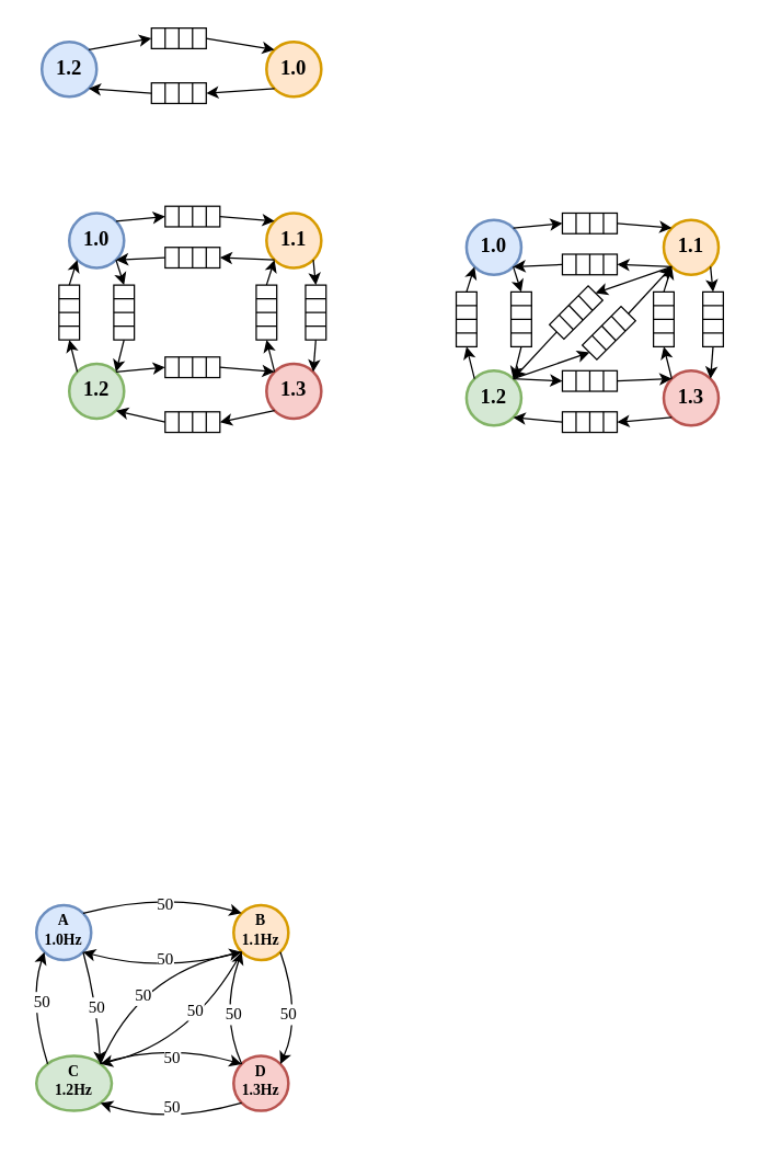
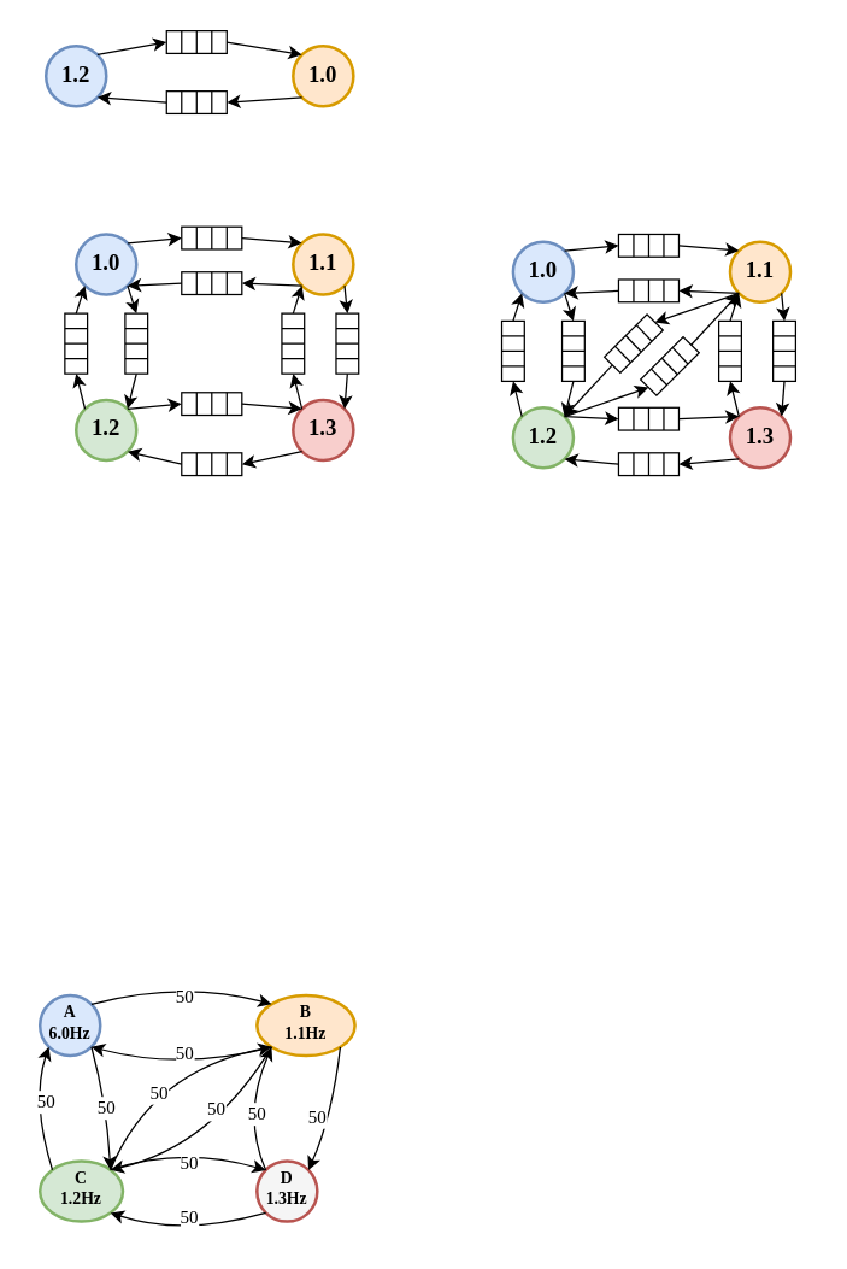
- <mxCell id="172" value="&lt;font face=&quot;Times New Roman&quot; style=&quot;font-size: 11px;&quot;&gt;&lt;b style=&quot;font-size: 11px;&quot;&gt;A&lt;br style=&quot;font-size: 11px;&quot;&gt;1.0Hz&lt;/b&gt;&lt;/font&gt;" style="ellipse;whiteSpace=wrap;html=1;fillColor=#dae8fc;strokeColor=#6c8ebf;strokeWidth=2;align=center;verticalAlign=middle;spacing=0;spacingTop=-4;fontSize=11;" vertex="1" parent="1"><mxGeometry x="26" y="660" width="40" height="40" as="geometry" /></mxCell>
+ <mxCell id="172" value="&lt;font face=&quot;Times New Roman&quot; style=&quot;font-size: 11px;&quot;&gt;&lt;b style=&quot;font-size: 11px;&quot;&gt;A&lt;br style=&quot;font-size: 11px;&quot;&gt;6.0Hz&lt;/b&gt;&lt;/font&gt;" style="ellipse;whiteSpace=wrap;html=1;fillColor=#dae8fc;strokeColor=#6c8ebf;strokeWidth=2;align=center;verticalAlign=middle;spacing=0;spacingTop=-4;fontSize=11;" vertex="1" parent="1"><mxGeometry x="26" y="660" width="40" height="40" as="geometry" /></mxCell>
- <mxCell id="173" value="&lt;font face=&quot;Times New Roman&quot; style=&quot;font-size: 11px;&quot;&gt;&lt;b style=&quot;font-size: 11px;&quot;&gt;B&lt;br style=&quot;font-size: 11px;&quot;&gt;1.1Hz&lt;/b&gt;&lt;/font&gt;" style="ellipse;whiteSpace=wrap;html=1;fillColor=#ffe6cc;strokeColor=#d79b00;strokeWidth=2;align=center;verticalAlign=middle;spacing=0;spacingTop=-4;fontSize=11;" vertex="1" parent="1"><mxGeometry x="170" y="660" width="40" height="40" as="geometry" /></mxCell>
+ <mxCell id="173" value="&lt;font face=&quot;Times New Roman&quot; style=&quot;font-size: 11px;&quot;&gt;&lt;b style=&quot;font-size: 11px;&quot;&gt;B&lt;br style=&quot;font-size: 11px;&quot;&gt;1.1Hz&lt;/b&gt;&lt;/font&gt;" style="ellipse;whiteSpace=wrap;html=1;fillColor=#ffe6cc;strokeColor=#d79b00;strokeWidth=2;align=center;verticalAlign=middle;spacing=0;spacingTop=-4;fontSize=11;" vertex="1" parent="1"><mxGeometry x="170" y="660" width="65" height="40" as="geometry" /></mxCell>
- <mxCell id="174" value="&lt;font face=&quot;Times New Roman&quot; style=&quot;font-size: 11px;&quot;&gt;&lt;b style=&quot;font-size: 11px;&quot;&gt;D&lt;br style=&quot;font-size: 11px;&quot;&gt;1.3Hz&lt;/b&gt;&lt;/font&gt;" style="ellipse;whiteSpace=wrap;html=1;fillColor=#f8cecc;strokeColor=#b85450;strokeWidth=2;align=center;verticalAlign=middle;spacing=0;spacingTop=-4;fontSize=11;" vertex="1" parent="1"><mxGeometry x="170" y="770" width="40" height="40" as="geometry" /></mxCell>
+ <mxCell id="174" value="&lt;font face=&quot;Times New Roman&quot; style=&quot;font-size: 11px;&quot;&gt;&lt;b style=&quot;font-size: 11px;&quot;&gt;D&lt;br style=&quot;font-size: 11px;&quot;&gt;1.3Hz&lt;/b&gt;&lt;/font&gt;" style="ellipse;whiteSpace=wrap;html=1;fillColor=#f5f5f5;strokeColor=#b85450;strokeWidth=2;align=center;verticalAlign=middle;spacing=0;spacingTop=-4;fontSize=11;" vertex="1" parent="1"><mxGeometry x="170" y="770" width="40" height="40" as="geometry" /></mxCell>
